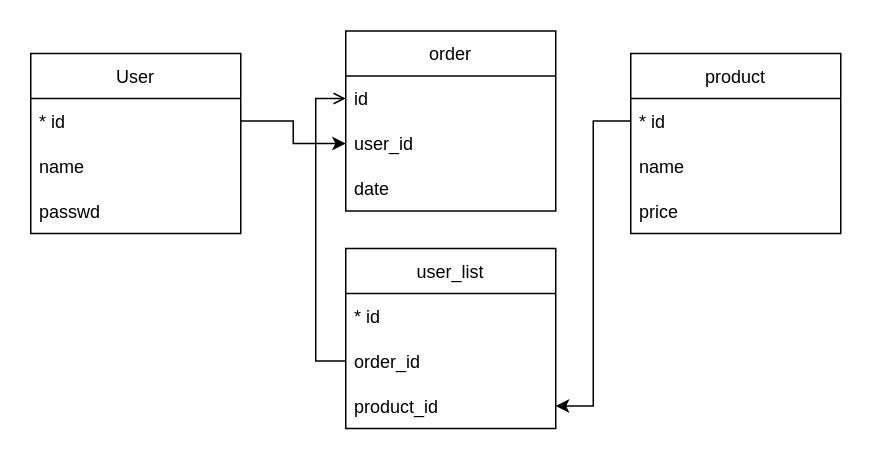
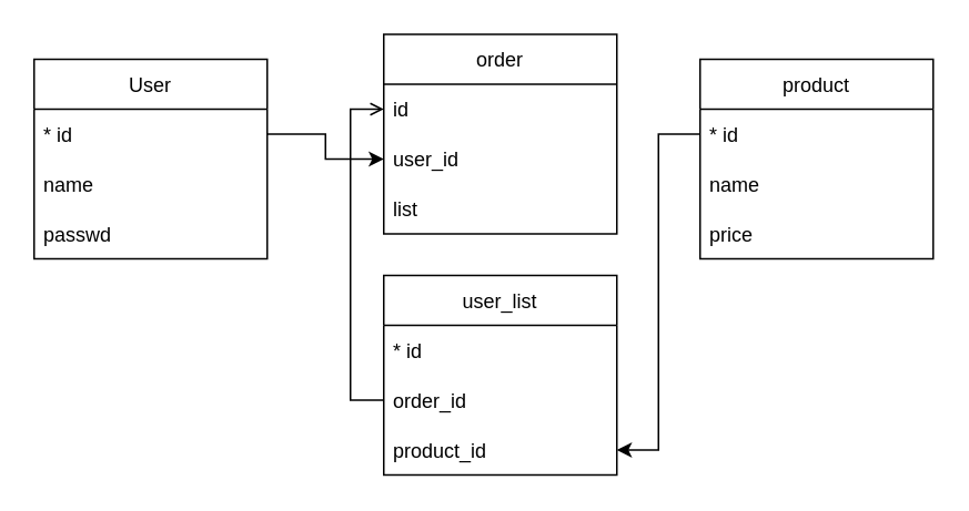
- <mxCell id="18" value="date" style="text;strokeColor=none;fillColor=none;align=left;verticalAlign=middle;spacingLeft=4;spacingRight=4;overflow=hidden;points=[[0,0.5],[1,0.5]];portConstraint=eastwest;rotatable=0;" vertex="1" parent="15"><mxGeometry y="90" width="140" height="30" as="geometry" /></mxCell>
+ <mxCell id="18" value="list" style="text;strokeColor=none;fillColor=none;align=left;verticalAlign=middle;spacingLeft=4;spacingRight=4;overflow=hidden;points=[[0,0.5],[1,0.5]];portConstraint=eastwest;rotatable=0;" vertex="1" parent="15"><mxGeometry y="90" width="140" height="30" as="geometry" /></mxCell>
